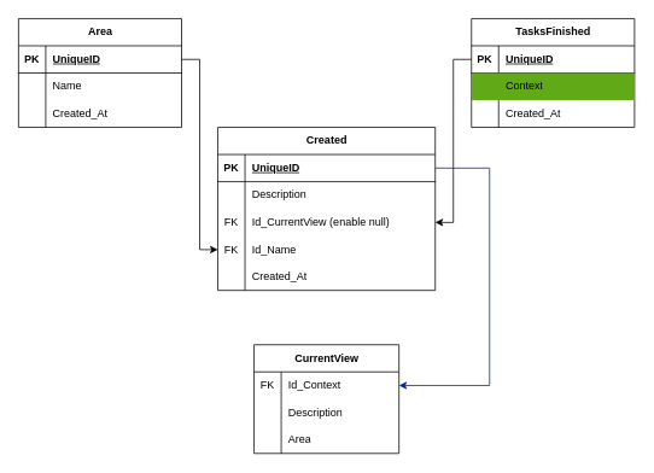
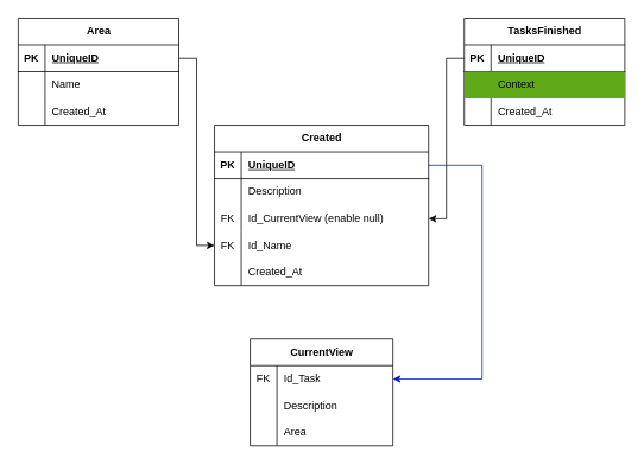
- <mxCell id="5" value="Id_Context" style="shape=partialRectangle;connectable=0;fillColor=none;top=0;left=0;bottom=0;right=0;align=left;spacingLeft=6;overflow=hidden;whiteSpace=wrap;html=1;" parent="3" vertex="1"><mxGeometry x="30" width="130" height="30" as="geometry"><mxRectangle width="130" height="30" as="alternateBounds" /></mxGeometry></mxCell>
+ <mxCell id="5" value="Id_Task" style="shape=partialRectangle;connectable=0;fillColor=none;top=0;left=0;bottom=0;right=0;align=left;spacingLeft=6;overflow=hidden;whiteSpace=wrap;html=1;" parent="3" vertex="1"><mxGeometry x="30" width="130" height="30" as="geometry"><mxRectangle width="130" height="30" as="alternateBounds" /></mxGeometry></mxCell>
